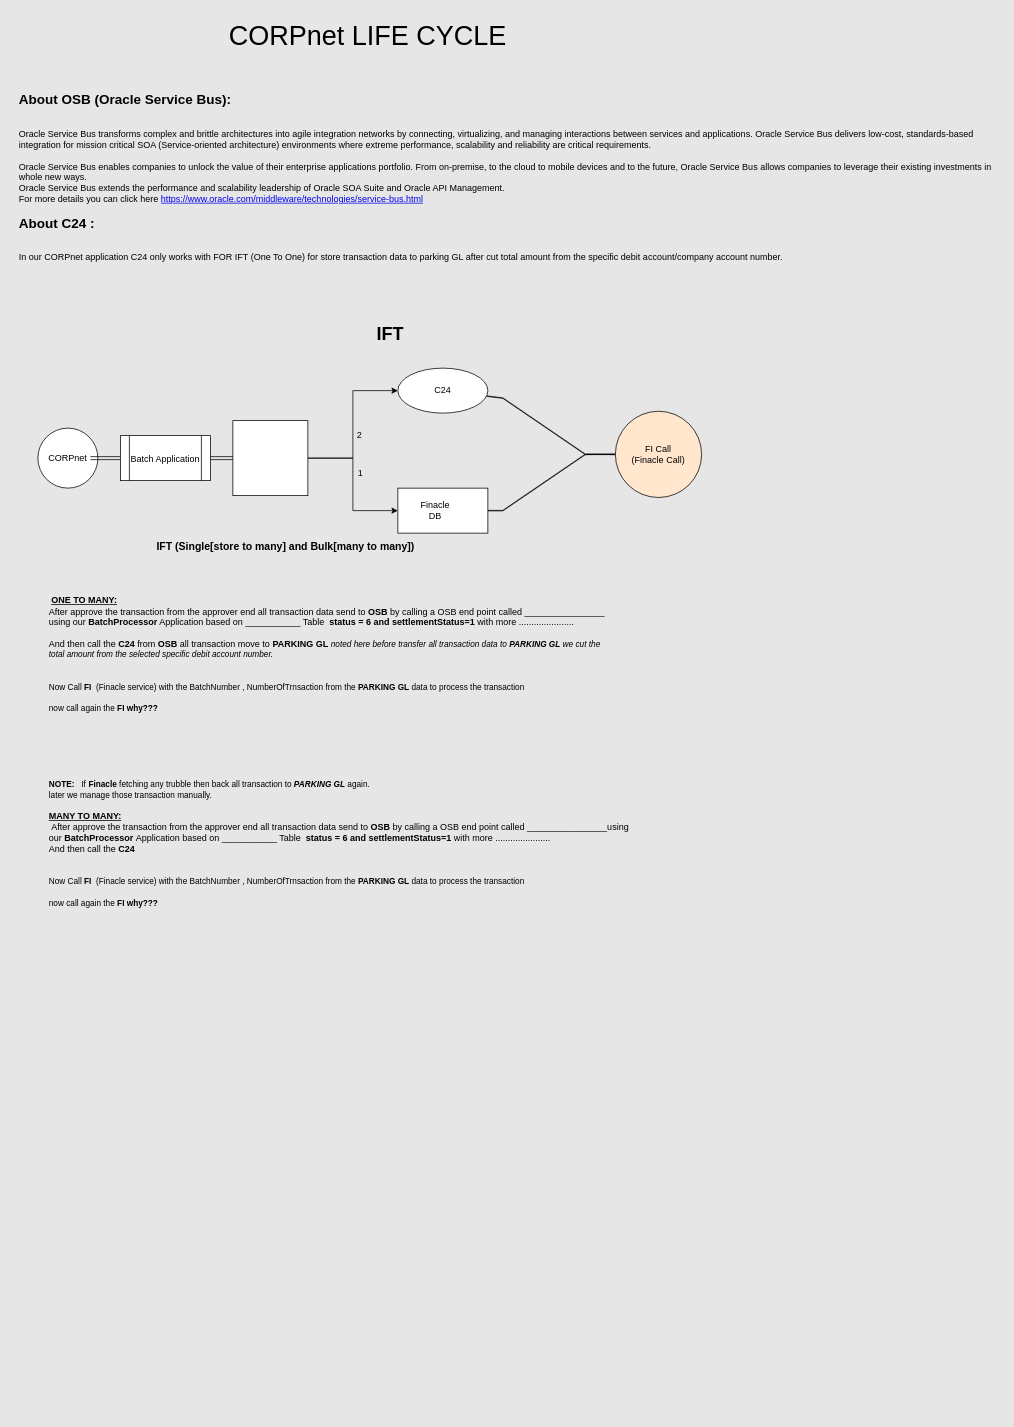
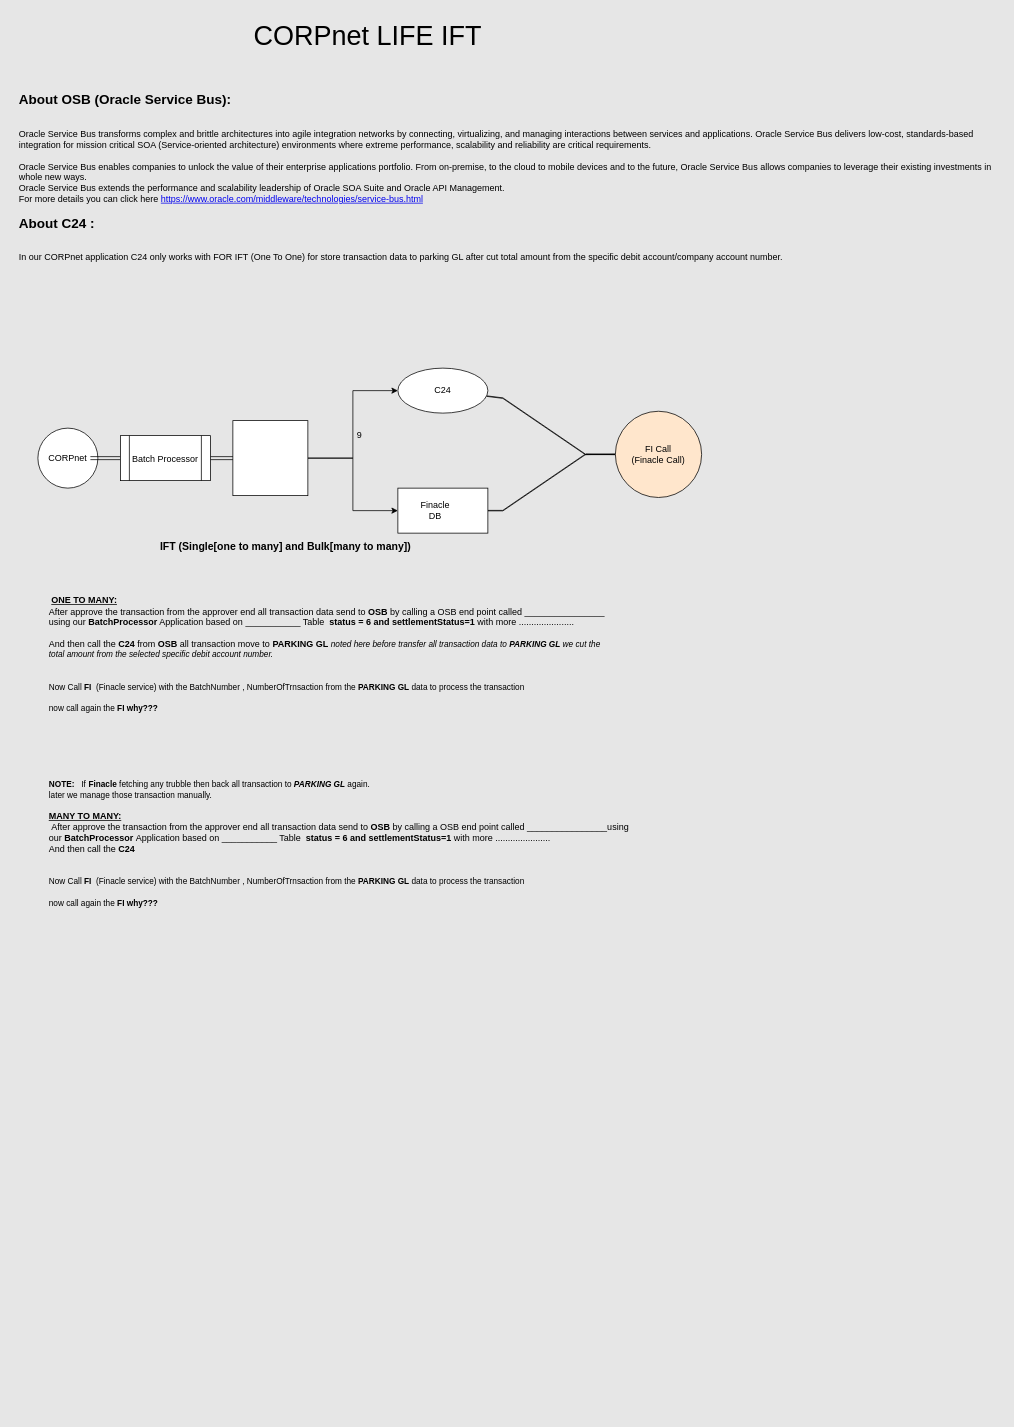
- <mxCell id="17" value="&lt;h1&gt;&lt;span style=&quot;font-weight: normal&quot;&gt;&lt;font style=&quot;font-size: 36px&quot;&gt;CORPnet LIFE CYCLE&lt;/font&gt;&lt;/span&gt;&lt;/h1&gt;" style="text;html=1;strokeColor=none;fillColor=none;spacing=5;spacingTop=-20;whiteSpace=wrap;overflow=hidden;rounded=0;fontSize=12;align=center;" parent="1" vertex="1"><mxGeometry x="100" y="20" width="780" height="50" as="geometry" /></mxCell>
+ <mxCell id="17" value="&lt;h1&gt;&lt;span style=&quot;font-weight: normal&quot;&gt;&lt;font style=&quot;font-size: 36px&quot;&gt;CORPnet LIFE IFT&lt;/font&gt;&lt;/span&gt;&lt;/h1&gt;" style="text;html=1;strokeColor=none;fillColor=none;spacing=5;spacingTop=-20;whiteSpace=wrap;overflow=hidden;rounded=0;fontSize=12;align=center;" parent="1" vertex="1"><mxGeometry x="100" y="20" width="780" height="50" as="geometry" /></mxCell>
- <mxCell id="20" value="&lt;b style=&quot;font-size: 12px&quot;&gt;&lt;font style=&quot;font-size: 24px&quot;&gt;IFT&lt;/font&gt;&lt;/b&gt;" style="text;html=1;strokeColor=none;fillColor=none;align=center;verticalAlign=middle;whiteSpace=wrap;rounded=0;labelBackgroundColor=none;labelBorderColor=none;fontSize=18;" vertex="1" parent="1"><mxGeometry x="490" y="430" width="60" height="30" as="geometry" /></mxCell>
- <mxCell id="14" value="&amp;nbsp; &amp;nbsp; &amp;nbsp; &amp;nbsp; 2" style="text;html=1;align=center;verticalAlign=middle;resizable=0;points=[];autosize=1;strokeColor=none;fillColor=none;fontSize=12;" parent="1" vertex="1"><mxGeometry x="440" y="570" width="50" height="20" as="geometry" /></mxCell>
+ <mxCell id="14" value="&amp;nbsp; &amp;nbsp; &amp;nbsp; &amp;nbsp; 9" style="text;html=1;align=center;verticalAlign=middle;resizable=0;points=[];autosize=1;strokeColor=none;fillColor=none;fontSize=12;" parent="1" vertex="1"><mxGeometry x="440" y="570" width="50" height="20" as="geometry" /></mxCell>
- <mxCell id="22" value="&lt;font style=&quot;font-size: 12px&quot;&gt;Batch Application&lt;/font&gt;" style="shape=process;whiteSpace=wrap;html=1;backgroundOutline=1;rounded=0;labelBackgroundColor=none;labelBorderColor=none;fontSize=18;" vertex="1" parent="1"><mxGeometry x="160" y="580" width="120" height="60" as="geometry" /></mxCell>
+ <mxCell id="22" value="&lt;font style=&quot;font-size: 12px&quot;&gt;Batch Processor&lt;/font&gt;" style="shape=process;whiteSpace=wrap;html=1;backgroundOutline=1;rounded=0;labelBackgroundColor=none;labelBorderColor=none;fontSize=18;" vertex="1" parent="1"><mxGeometry x="160" y="580" width="120" height="60" as="geometry" /></mxCell>
- <mxCell id="13" value="1" style="text;html=1;align=center;verticalAlign=middle;resizable=0;points=[];autosize=1;strokeColor=none;fillColor=none;fontSize=12;" parent="1" vertex="1"><mxGeometry x="470" y="620" width="20" height="20" as="geometry" /></mxCell>
- <mxCell id="18" value="&lt;font style=&quot;font-size: 14px&quot;&gt;&lt;b&gt;IFT (Single[store to many] and Bulk[many to many])&lt;/b&gt;&lt;/font&gt;" style="text;html=1;align=center;verticalAlign=middle;resizable=0;points=[];autosize=1;strokeColor=none;fillColor=none;fontSize=36;" parent="1" vertex="1"><mxGeometry x="205" y="690" width="350" height="60" as="geometry" /></mxCell>
+ <mxCell id="18" value="&lt;font style=&quot;font-size: 14px&quot;&gt;&lt;b&gt;IFT (Single[one to many] and Bulk[many to many])&lt;/b&gt;&lt;/font&gt;" style="text;html=1;align=center;verticalAlign=middle;resizable=0;points=[];autosize=1;strokeColor=none;fillColor=none;fontSize=36;" parent="1" vertex="1"><mxGeometry x="205" y="690" width="350" height="60" as="geometry" /></mxCell>
